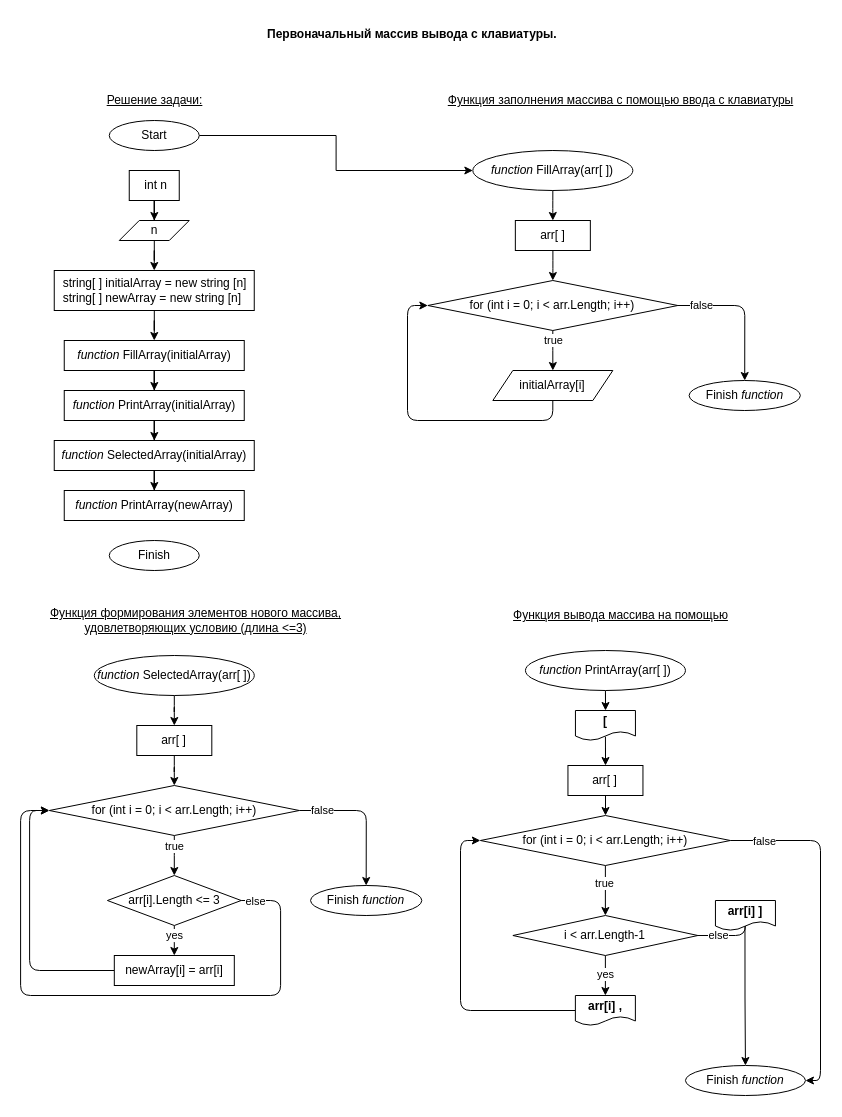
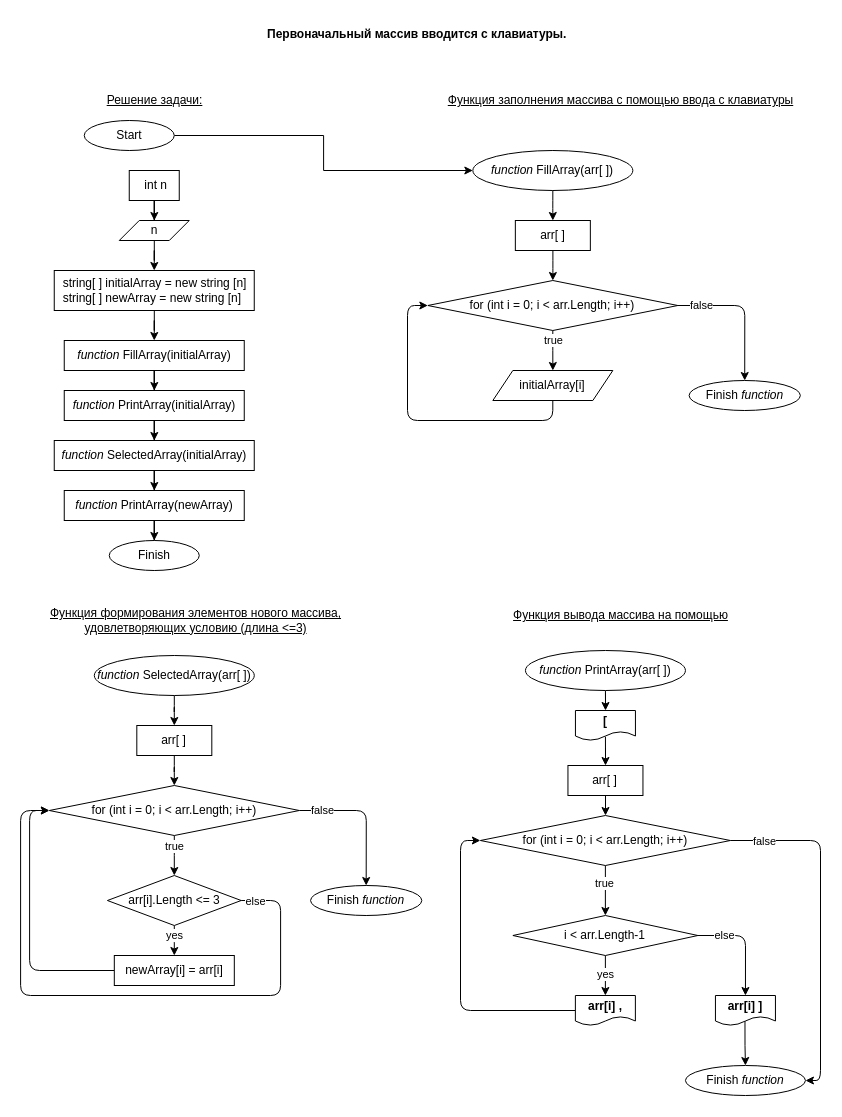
- <mxCell id="2" value="&lt;b&gt;Первоначальный массив вывода с клавиатуры.&lt;/b&gt;" style="text;whiteSpace=wrap;html=1;" vertex="1" parent="1"><mxGeometry x="265" width="310" height="30" as="geometry" y="20" /></mxCell>
+ <mxCell id="2" value="&lt;b&gt;Первоначальный массив вводится с клавиатуры.&lt;/b&gt;" style="text;whiteSpace=wrap;html=1;" vertex="1" parent="1"><mxGeometry x="265" width="310" height="30" as="geometry" y="20" /></mxCell>
- <mxCell id="4" value="Start" style="ellipse;whiteSpace=wrap;html=1;" vertex="1" parent="1"><mxGeometry x="108.75" y="120" width="90" height="30" as="geometry" /></mxCell>
+ <mxCell id="4" value="Start" style="ellipse;whiteSpace=wrap;html=1;" vertex="1" parent="1"><mxGeometry x="83.75" y="120" width="90" height="30" as="geometry" /></mxCell>
+ <mxCell id="10" value="" style="edgeStyle=orthogonalEdgeStyle;rounded=0;orthogonalLoop=1;jettySize=auto;html=1;" edge="1" parent="1" source="11" target="14"><mxGeometry relative="1" as="geometry" /></mxCell>
- <mxCell id="37" value="&lt;b style=&quot;text-align: left;&quot;&gt;arr[i] ]&lt;/b&gt;" style="shape=document;whiteSpace=wrap;html=1;boundedLbl=1;" vertex="1" parent="1"><mxGeometry x="714.95" y="900" width="60" height="30" as="geometry" /></mxCell>
+ <mxCell id="37" value="&lt;b style=&quot;text-align: left;&quot;&gt;arr[i] ]&lt;/b&gt;" style="shape=document;whiteSpace=wrap;html=1;boundedLbl=1;" vertex="1" parent="1"><mxGeometry x="714.95" y="995" width="60" height="30" as="geometry" /></mxCell>
